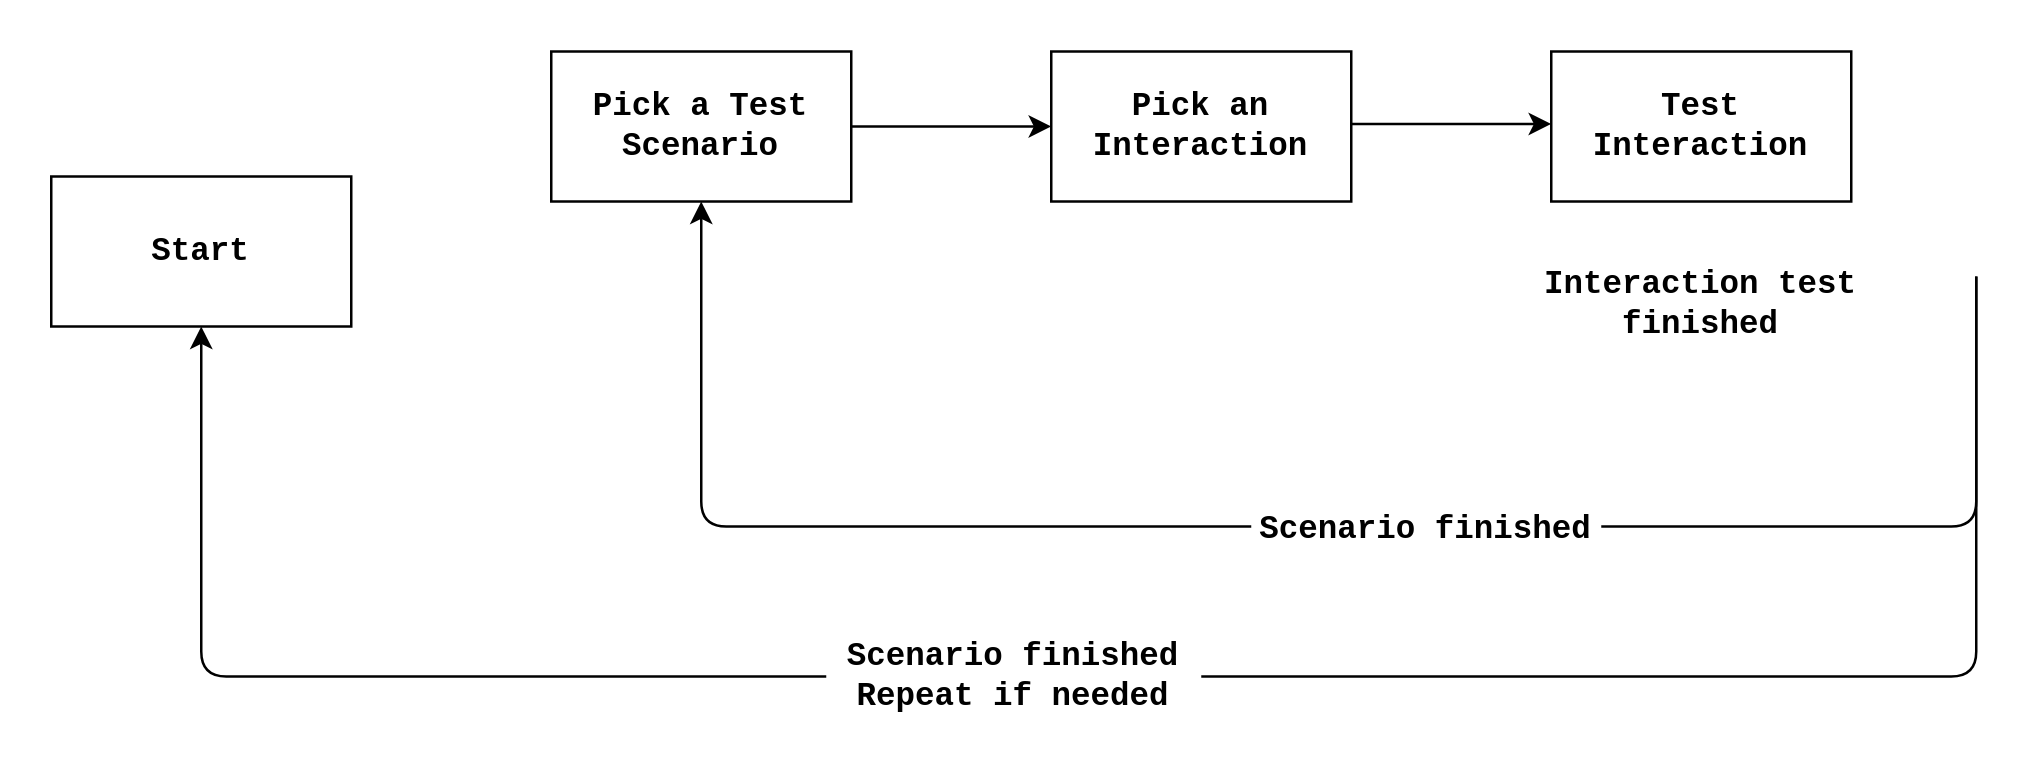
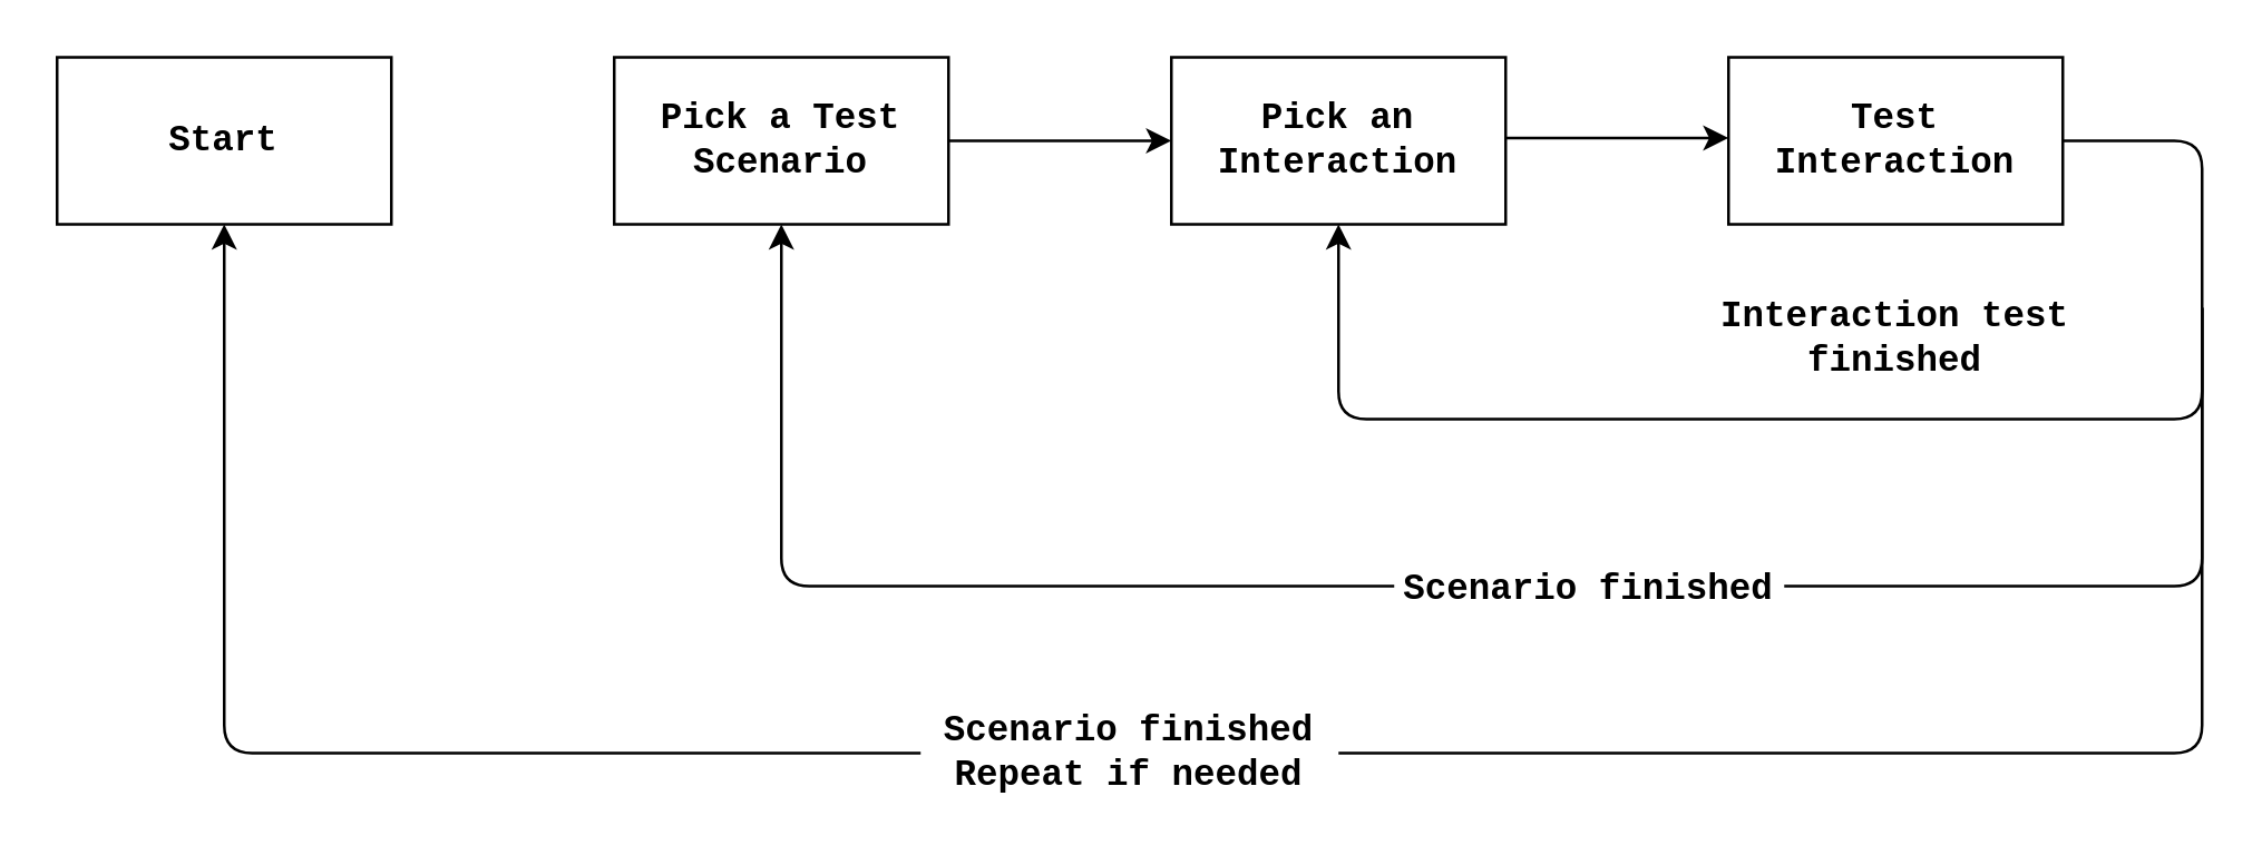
- <mxCell id="2" value="Start" style="rounded=0;whiteSpace=wrap;html=1;strokeColor=#000000;strokeWidth=1;fillColor=none;fontFamily=Courier New;fontSize=13;fontColor=#000000;align=center;fontStyle=1" vertex="1" parent="1"><mxGeometry x="20" y="70" width="120" height="60" as="geometry" /></mxCell>
+ <mxCell id="2" value="Start" style="rounded=0;whiteSpace=wrap;html=1;strokeColor=#000000;strokeWidth=1;fillColor=none;fontFamily=Courier New;fontSize=13;fontColor=#000000;align=center;fontStyle=1" vertex="1" parent="1"><mxGeometry x="20" y="20" width="120" height="60" as="geometry" /></mxCell>
+ <mxCell id="8" value="" style="endArrow=classic;html=1;strokeColor=#000000;strokeWidth=1;fontFamily=Courier New;fontSize=13;fontColor=#000000;exitX=1;exitY=0.5;entryX=0.5;entryY=1;" edge="1" parent="1" source="5" target="4"><mxGeometry width="50" height="50" relative="1" as="geometry"><mxPoint x="630" y="220" as="sourcePoint" /><mxPoint x="180" y="50" as="targetPoint" /><Array as="points"><mxPoint x="790" y="50" /><mxPoint x="790" y="150" /><mxPoint x="480" y="150" /></Array></mxGeometry></mxCell>
